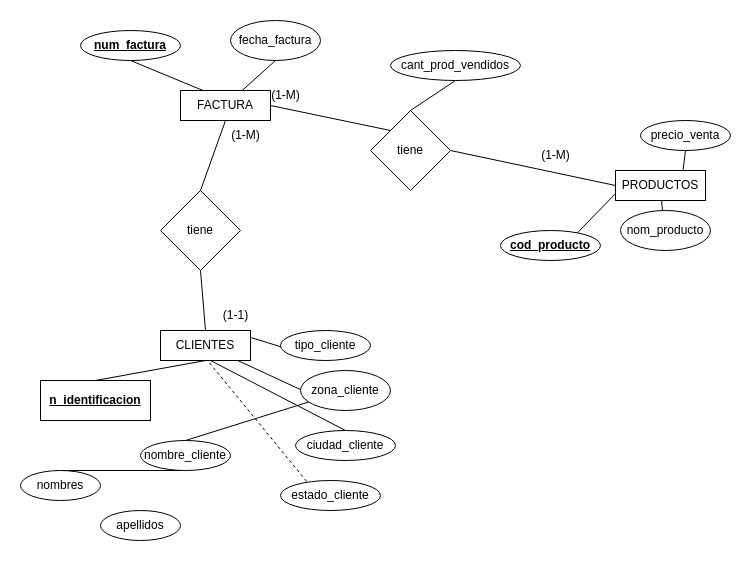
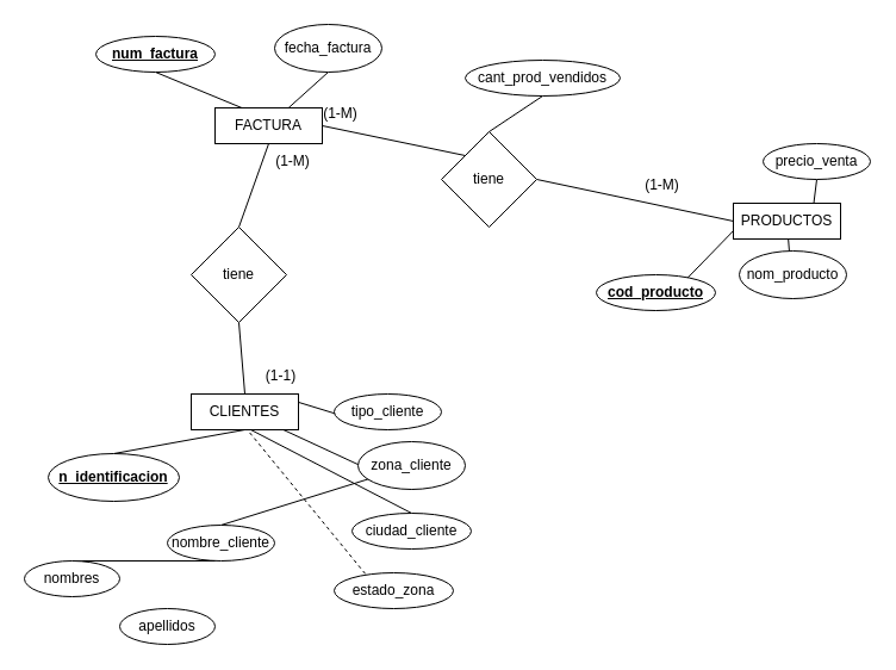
- <mxCell id="32" value="n_identificacion" style="whiteSpace=wrap;html=1;fontStyle=5;rounded=0;" vertex="1" parent="1"><mxGeometry x="40" y="380" width="110" height="40" as="geometry" /></mxCell>
+ <mxCell id="32" value="n_identificacion" style="ellipse;whiteSpace=wrap;html=1;fontStyle=5" vertex="1" parent="1"><mxGeometry x="40" y="380" width="110" height="40" as="geometry" /></mxCell>
- <mxCell id="26" value="estado_cliente" style="ellipse;whiteSpace=wrap;html=1;fontStyle=0" vertex="1" parent="1"><mxGeometry x="280" y="480" width="100" height="30" as="geometry" /></mxCell>
+ <mxCell id="26" value="estado_zona" style="ellipse;whiteSpace=wrap;html=1;fontStyle=0" vertex="1" parent="1"><mxGeometry x="280" y="480" width="100" height="30" as="geometry" /></mxCell>
